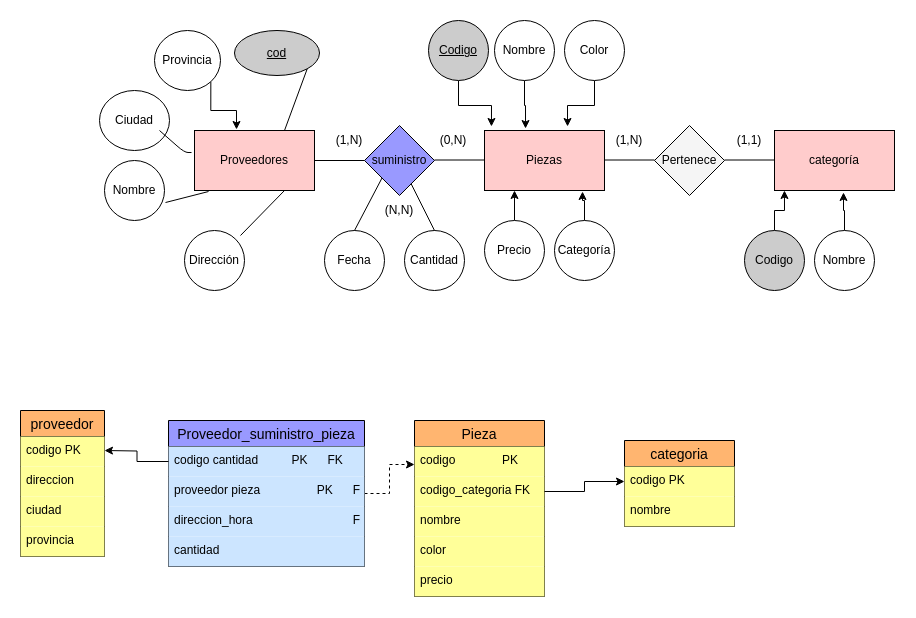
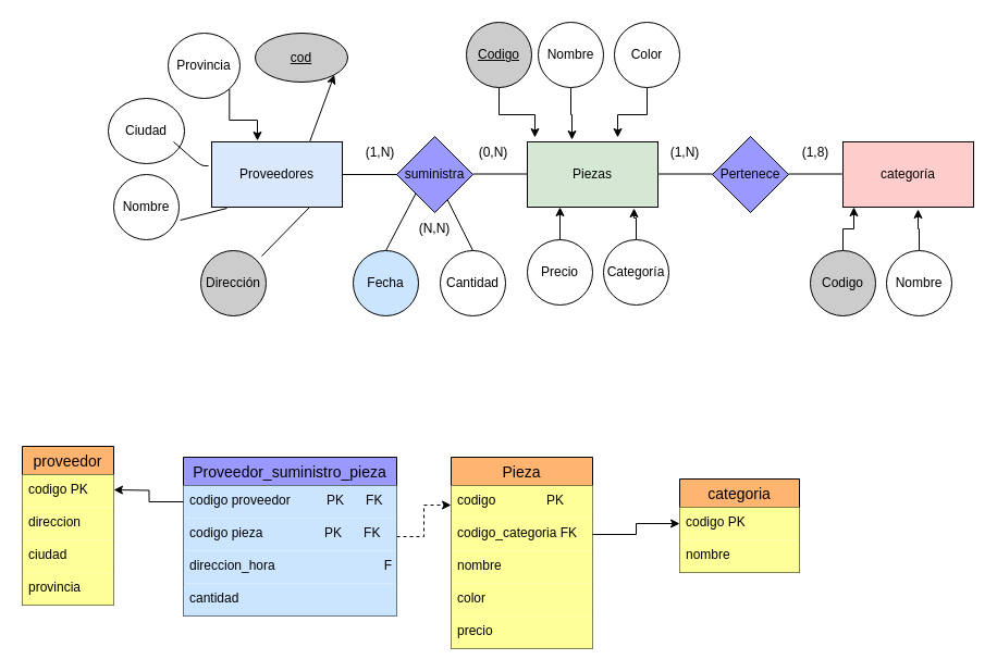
- <mxCell id="18" value="" style="endArrow=none;html=1;exitX=0.75;exitY=0;exitDx=0;exitDy=0;entryX=1;entryY=1;entryDx=0;entryDy=0;" parent="1" source="2" target="7" edge="1"><mxGeometry width="50" height="50" relative="1" as="geometry"><mxPoint x="254" y="130" as="sourcePoint" /><mxPoint x="294" y="90" as="targetPoint" /></mxGeometry></mxCell>
+ <mxCell id="18" value="" style="endArrow=classic;html=1;exitX=0.75;exitY=0;exitDx=0;exitDy=0;entryX=1;entryY=1;entryDx=0;entryDy=0;" parent="1" source="2" target="7" edge="1"><mxGeometry width="50" height="50" relative="1" as="geometry"><mxPoint x="254" y="130" as="sourcePoint" /><mxPoint x="294" y="90" as="targetPoint" /></mxGeometry></mxCell>
- <mxCell id="42" value="(1,1)" style="text;html=1;strokeColor=none;fillColor=none;align=center;verticalAlign=middle;whiteSpace=wrap;rounded=0;" parent="1" vertex="1"><mxGeometry x="724" y="130" width="50" height="20" as="geometry" /></mxCell>
+ <mxCell id="42" value="(1,8)" style="text;html=1;strokeColor=none;fillColor=none;align=center;verticalAlign=middle;whiteSpace=wrap;rounded=0;" parent="1" vertex="1"><mxGeometry x="724" y="130" width="50" height="20" as="geometry" /></mxCell>
- <mxCell id="2" value="Proveedores" style="rounded=0;whiteSpace=wrap;html=1;fillColor=#FFCCCC;" parent="1" vertex="1"><mxGeometry x="194" y="130" width="120" height="60" as="geometry" /></mxCell>
+ <mxCell id="2" value="Proveedores" style="rounded=0;whiteSpace=wrap;html=1;fillColor=#dae8fc;" parent="1" vertex="1"><mxGeometry x="194" y="130" width="120" height="60" as="geometry" /></mxCell>
- <mxCell id="9" value="suministro" style="rhombus;whiteSpace=wrap;html=1;fillColor=#9999FF;" parent="1" vertex="1"><mxGeometry x="364" y="125" width="70" height="70" as="geometry" /></mxCell>
+ <mxCell id="9" value="suministra" style="rhombus;whiteSpace=wrap;html=1;fillColor=#9999FF;" parent="1" vertex="1"><mxGeometry x="364" y="125" width="70" height="70" as="geometry" /></mxCell>
- <mxCell id="8" value="Piezas" style="rounded=0;whiteSpace=wrap;html=1;fillColor=#FFCCCC;" parent="1" vertex="1"><mxGeometry x="484" y="130" width="120" height="60" as="geometry" /></mxCell>
+ <mxCell id="8" value="Piezas" style="rounded=0;whiteSpace=wrap;html=1;fillColor=#d5e8d4;" parent="1" vertex="1"><mxGeometry x="484" y="130" width="120" height="60" as="geometry" /></mxCell>
- <mxCell id="12" value="Pertenece" style="rhombus;whiteSpace=wrap;html=1;fillColor=#f5f5f5;" parent="1" vertex="1"><mxGeometry x="654" y="125" width="70" height="70" as="geometry" /></mxCell>
+ <mxCell id="12" value="Pertenece" style="rhombus;whiteSpace=wrap;html=1;fillColor=#9999FF;" parent="1" vertex="1"><mxGeometry x="654" y="125" width="70" height="70" as="geometry" /></mxCell>
- <mxCell id="10" value="Dirección" style="ellipse;whiteSpace=wrap;html=1;" parent="1" vertex="1"><mxGeometry x="184" y="230" width="60" height="60" as="geometry" /></mxCell>
+ <mxCell id="10" value="Dirección" style="ellipse;whiteSpace=wrap;html=1;fillColor=#cccccc;" parent="1" vertex="1"><mxGeometry x="184" y="230" width="60" height="60" as="geometry" /></mxCell>
- <mxCell id="13" value="Fecha" style="ellipse;whiteSpace=wrap;html=1;" parent="1" vertex="1"><mxGeometry x="324" y="230" width="60" height="60" as="geometry" /></mxCell>
+ <mxCell id="13" value="Fecha" style="ellipse;whiteSpace=wrap;html=1;fillColor=#cce5ff;" parent="1" vertex="1"><mxGeometry x="324" y="230" width="60" height="60" as="geometry" /></mxCell>
- <mxCell id="51" value="codigo cantidad          PK      FK" style="text;strokeColor=none;fillColor=#CCE5FF;spacingLeft=4;spacingRight=4;overflow=hidden;rotatable=0;points=[[0,0.5],[1,0.5]];portConstraint=eastwest;fontSize=12;" vertex="1" parent="50"><mxGeometry y="26" width="196" height="30" as="geometry" /></mxCell>
+ <mxCell id="51" value="codigo proveedor          PK      FK" style="text;strokeColor=none;fillColor=#CCE5FF;spacingLeft=4;spacingRight=4;overflow=hidden;rotatable=0;points=[[0,0.5],[1,0.5]];portConstraint=eastwest;fontSize=12;" vertex="1" parent="50"><mxGeometry y="26" width="196" height="30" as="geometry" /></mxCell>
- <mxCell id="52" value="proveedor pieza                 PK      FK" style="text;strokeColor=none;fillColor=#CCE5FF;spacingLeft=4;spacingRight=4;overflow=hidden;rotatable=0;points=[[0,0.5],[1,0.5]];portConstraint=eastwest;fontSize=12;" vertex="1" parent="50"><mxGeometry y="56" width="196" height="30" as="geometry" /></mxCell>
+ <mxCell id="52" value="codigo pieza                 PK      FK" style="text;strokeColor=none;fillColor=#CCE5FF;spacingLeft=4;spacingRight=4;overflow=hidden;rotatable=0;points=[[0,0.5],[1,0.5]];portConstraint=eastwest;fontSize=12;" vertex="1" parent="50"><mxGeometry y="56" width="196" height="30" as="geometry" /></mxCell>
